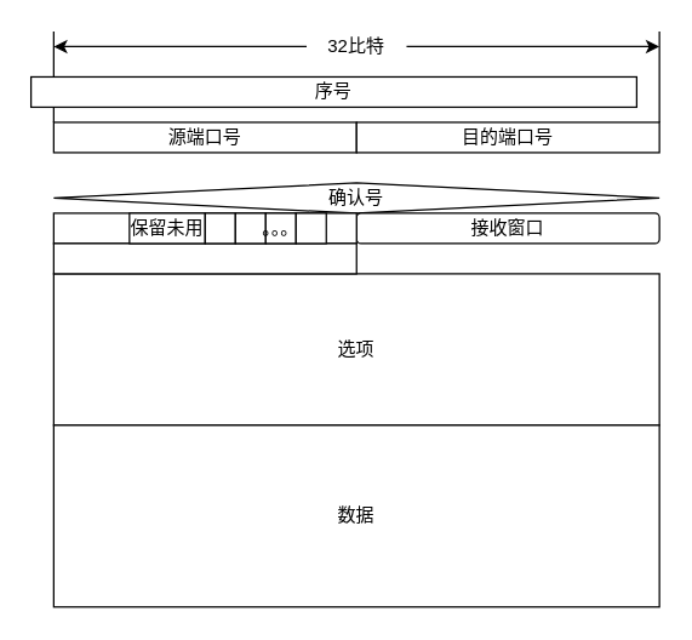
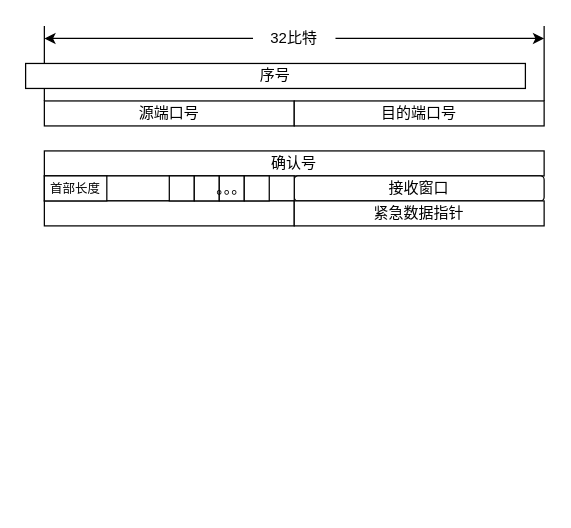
- <mxCell id="11" value="确认号" style="rhombus;whiteSpace=wrap;html=1;" vertex="1" parent="1"><mxGeometry x="35" y="120" width="400" height="20" as="geometry" /></mxCell>
+ <mxCell id="11" value="确认号" style="rounded=0;whiteSpace=wrap;html=1;" vertex="1" parent="1"><mxGeometry x="35" y="120" width="400" height="20" as="geometry" /></mxCell>
+ <mxCell id="24" value="&lt;font style=&quot;font-size: 10px&quot;&gt;首部长度&lt;/font&gt;" style="rounded=0;whiteSpace=wrap;html=1;" vertex="1" parent="1"><mxGeometry x="35" y="140" width="50" height="20" as="geometry" /></mxCell>
- <mxCell id="25" value="保留未用" style="rounded=0;whiteSpace=wrap;html=1;" vertex="1" parent="1"><mxGeometry x="85" y="140" width="50" height="20" as="geometry" /></mxCell>
+ <mxCell id="23" value="紧急数据指针" style="rounded=0;whiteSpace=wrap;html=1;" vertex="1" parent="1"><mxGeometry x="235" y="160" width="200" height="20" as="geometry" /></mxCell>
- <mxCell id="2" value="选项" style="rounded=0;whiteSpace=wrap;html=1;" vertex="1" parent="1"><mxGeometry x="35" y="180" width="400" height="100" as="geometry" /></mxCell>
- <mxCell id="30" value="数据" style="rounded=0;whiteSpace=wrap;html=1;" vertex="1" parent="1"><mxGeometry x="35" y="280" width="400" height="120" as="geometry" /></mxCell>
